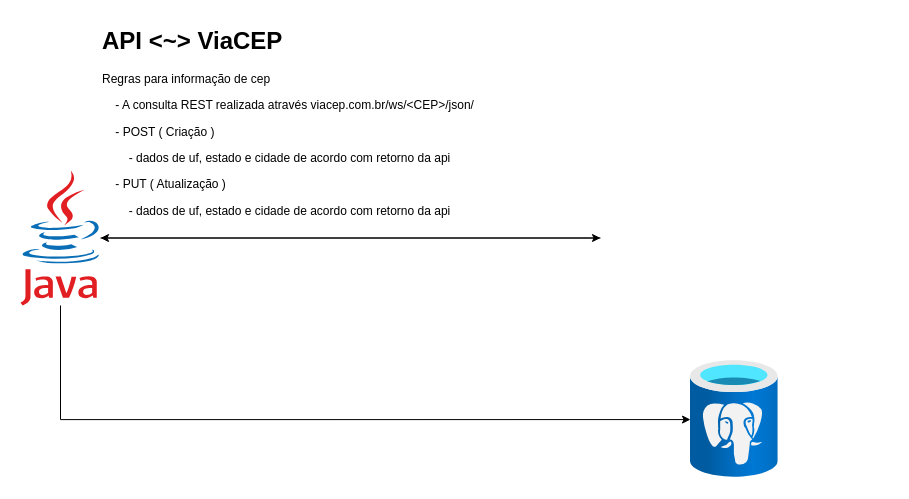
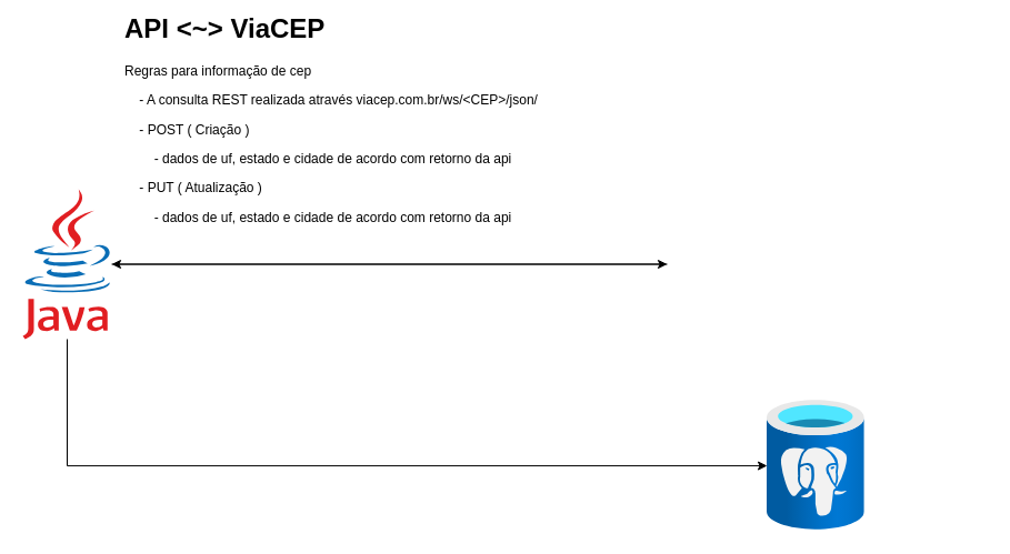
- <mxCell id="8" value="&lt;h1 style=&quot;margin-top: 0px;&quot;&gt;API &amp;lt;~&amp;gt; ViaCEP&lt;/h1&gt;&lt;p&gt;Regras para informação de cep&lt;/p&gt;&lt;p&gt;&amp;nbsp; &amp;nbsp; - A consulta REST realizada através viacep.com.br/ws/&amp;lt;CEP&amp;gt;/json/&lt;/p&gt;&lt;p&gt;&amp;nbsp; &amp;nbsp; - POST ( Criação )&lt;/p&gt;&lt;p&gt;&amp;nbsp; &amp;nbsp; &amp;nbsp; &amp;nbsp; - dados de uf, estado e cidade de acordo com retorno da api&lt;/p&gt;&lt;p&gt;&amp;nbsp; &amp;nbsp; - PUT ( Atualização )&lt;/p&gt;&lt;p&gt;&amp;nbsp; &amp;nbsp; &amp;nbsp; &amp;nbsp; - dados de uf, estado e cidade de acordo com retorno da api&lt;/p&gt;" style="text;html=1;whiteSpace=wrap;overflow=hidden;rounded=0;" vertex="1" parent="1"><mxGeometry x="100" y="20" width="460" height="210" as="geometry" /></mxCell>
+ <mxCell id="8" value="&lt;h1 style=&quot;margin-top: 0px;&quot;&gt;API &amp;lt;~&amp;gt; ViaCEP&lt;/h1&gt;&lt;p&gt;Regras para informação de cep&lt;/p&gt;&lt;p&gt;&amp;nbsp; &amp;nbsp; - A consulta REST realizada através viacep.com.br/ws/&amp;lt;CEP&amp;gt;/json/&lt;/p&gt;&lt;p&gt;&amp;nbsp; &amp;nbsp; - POST ( Criação )&lt;/p&gt;&lt;p&gt;&amp;nbsp; &amp;nbsp; &amp;nbsp; &amp;nbsp; - dados de uf, estado e cidade de acordo com retorno da api&lt;/p&gt;&lt;p&gt;&amp;nbsp; &amp;nbsp; - PUT ( Atualização )&lt;/p&gt;&lt;p&gt;&amp;nbsp; &amp;nbsp; &amp;nbsp; &amp;nbsp; - dados de uf, estado e cidade de acordo com retorno da api&lt;/p&gt;" style="text;html=1;whiteSpace=wrap;overflow=hidden;rounded=0;" vertex="1" parent="1"><mxGeometry x="110" y="5" width="460" height="210" as="geometry" /></mxCell>
